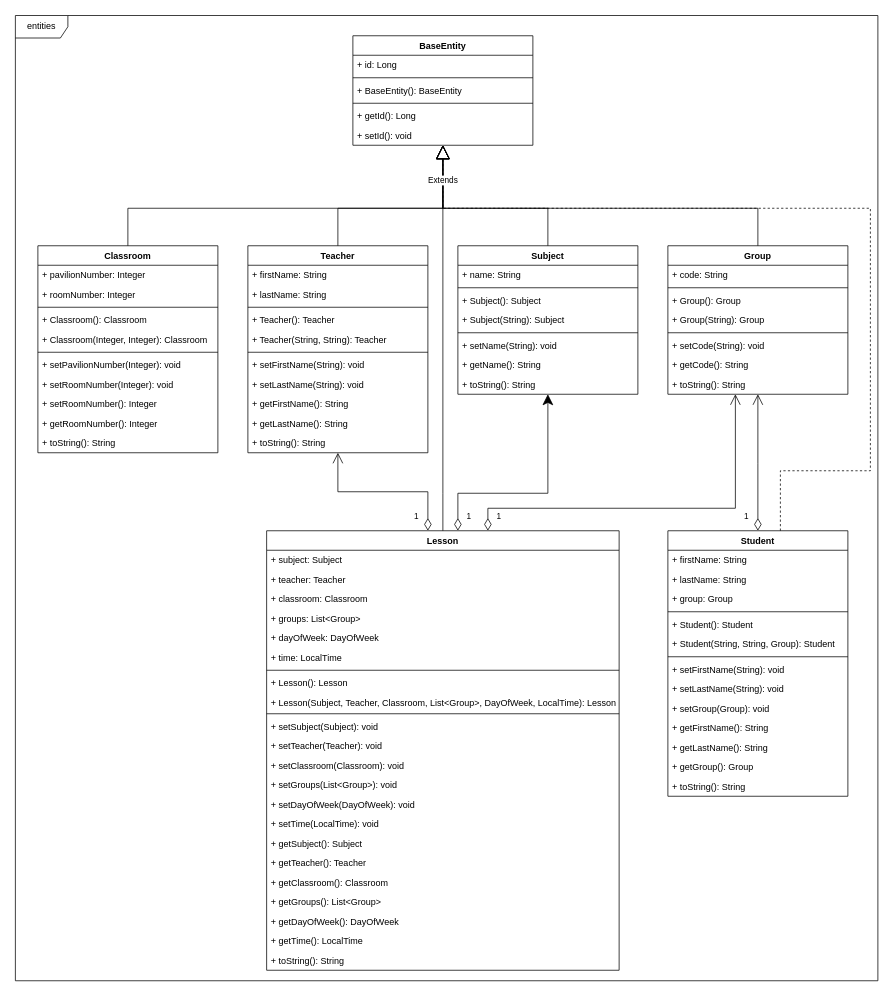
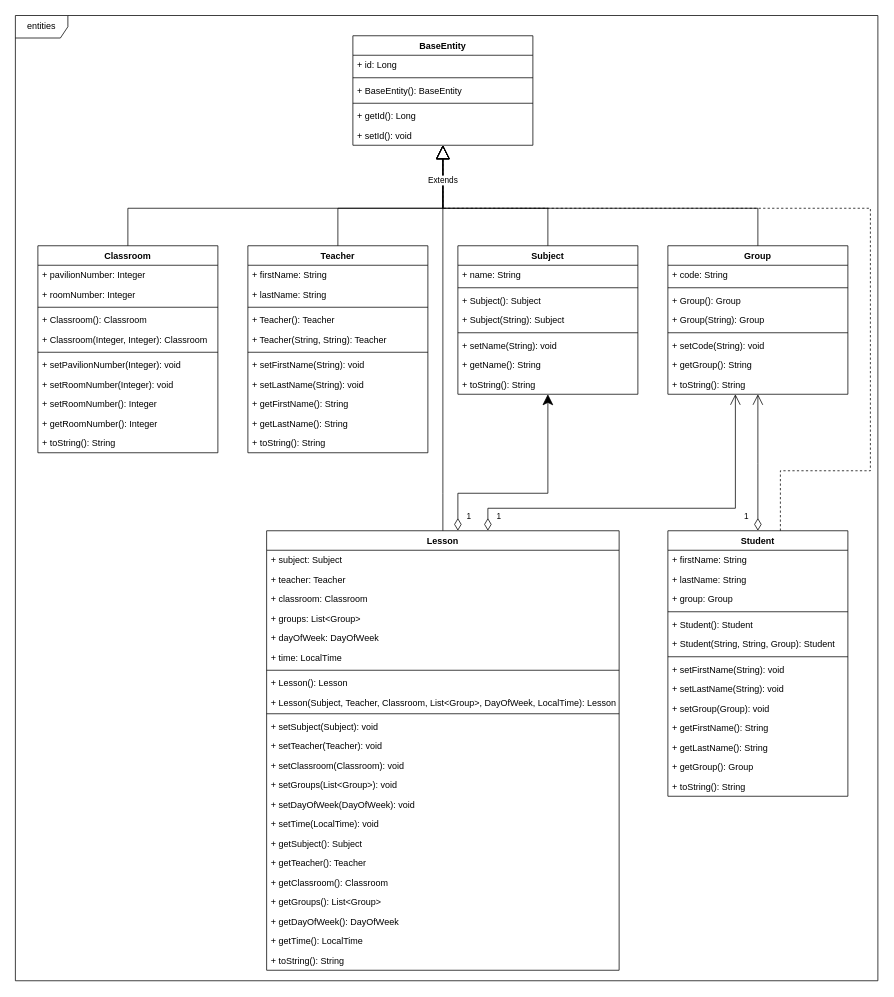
- <mxCell id="61" value="+ getCode(): String" style="text;strokeColor=none;fillColor=none;align=left;verticalAlign=top;spacingLeft=4;spacingRight=4;overflow=hidden;rotatable=0;points=[[0,0.5],[1,0.5]];portConstraint=eastwest;" vertex="1" parent="54"><mxGeometry y="146" width="240" height="26" as="geometry" /></mxCell>
+ <mxCell id="61" value="+ getGroup(): String" style="text;strokeColor=none;fillColor=none;align=left;verticalAlign=top;spacingLeft=4;spacingRight=4;overflow=hidden;rotatable=0;points=[[0,0.5],[1,0.5]];portConstraint=eastwest;" vertex="1" parent="54"><mxGeometry y="146" width="240" height="26" as="geometry" /></mxCell>
- <mxCell id="97" value="1" style="endArrow=open;html=1;endSize=12;startArrow=diamondThin;startSize=14;startFill=0;edgeStyle=orthogonalEdgeStyle;align=left;verticalAlign=bottom;rounded=0;" edge="1" parent="1" source="3" target="27"><mxGeometry x="-0.911" y="20" relative="1" as="geometry"><mxPoint x="670" y="727" as="sourcePoint" /><mxPoint x="830" y="727" as="targetPoint" /><Array as="points"><mxPoint x="570" y="655" /><mxPoint x="450" y="655" /></Array><mxPoint as="offset" /></mxGeometry></mxCell>
